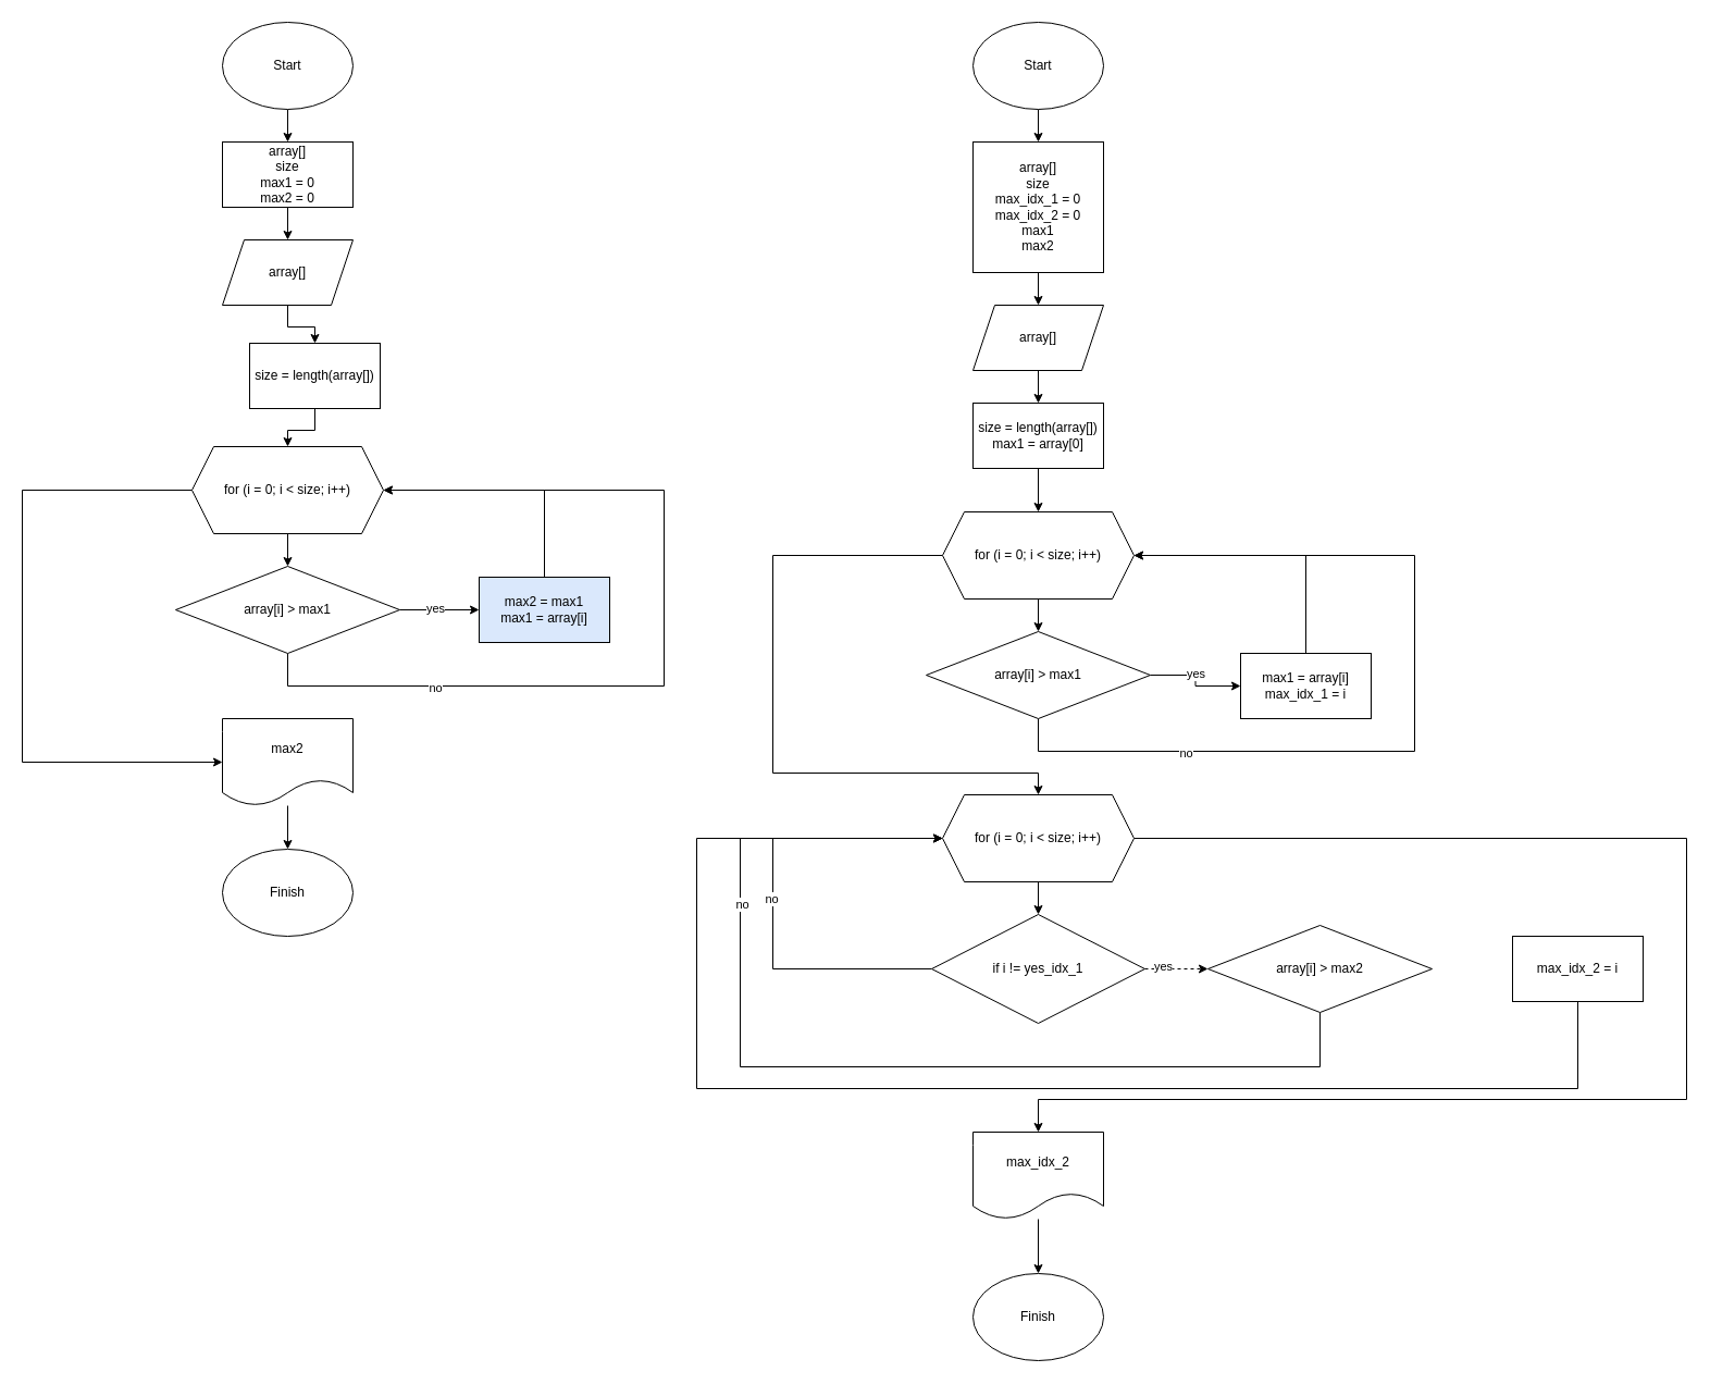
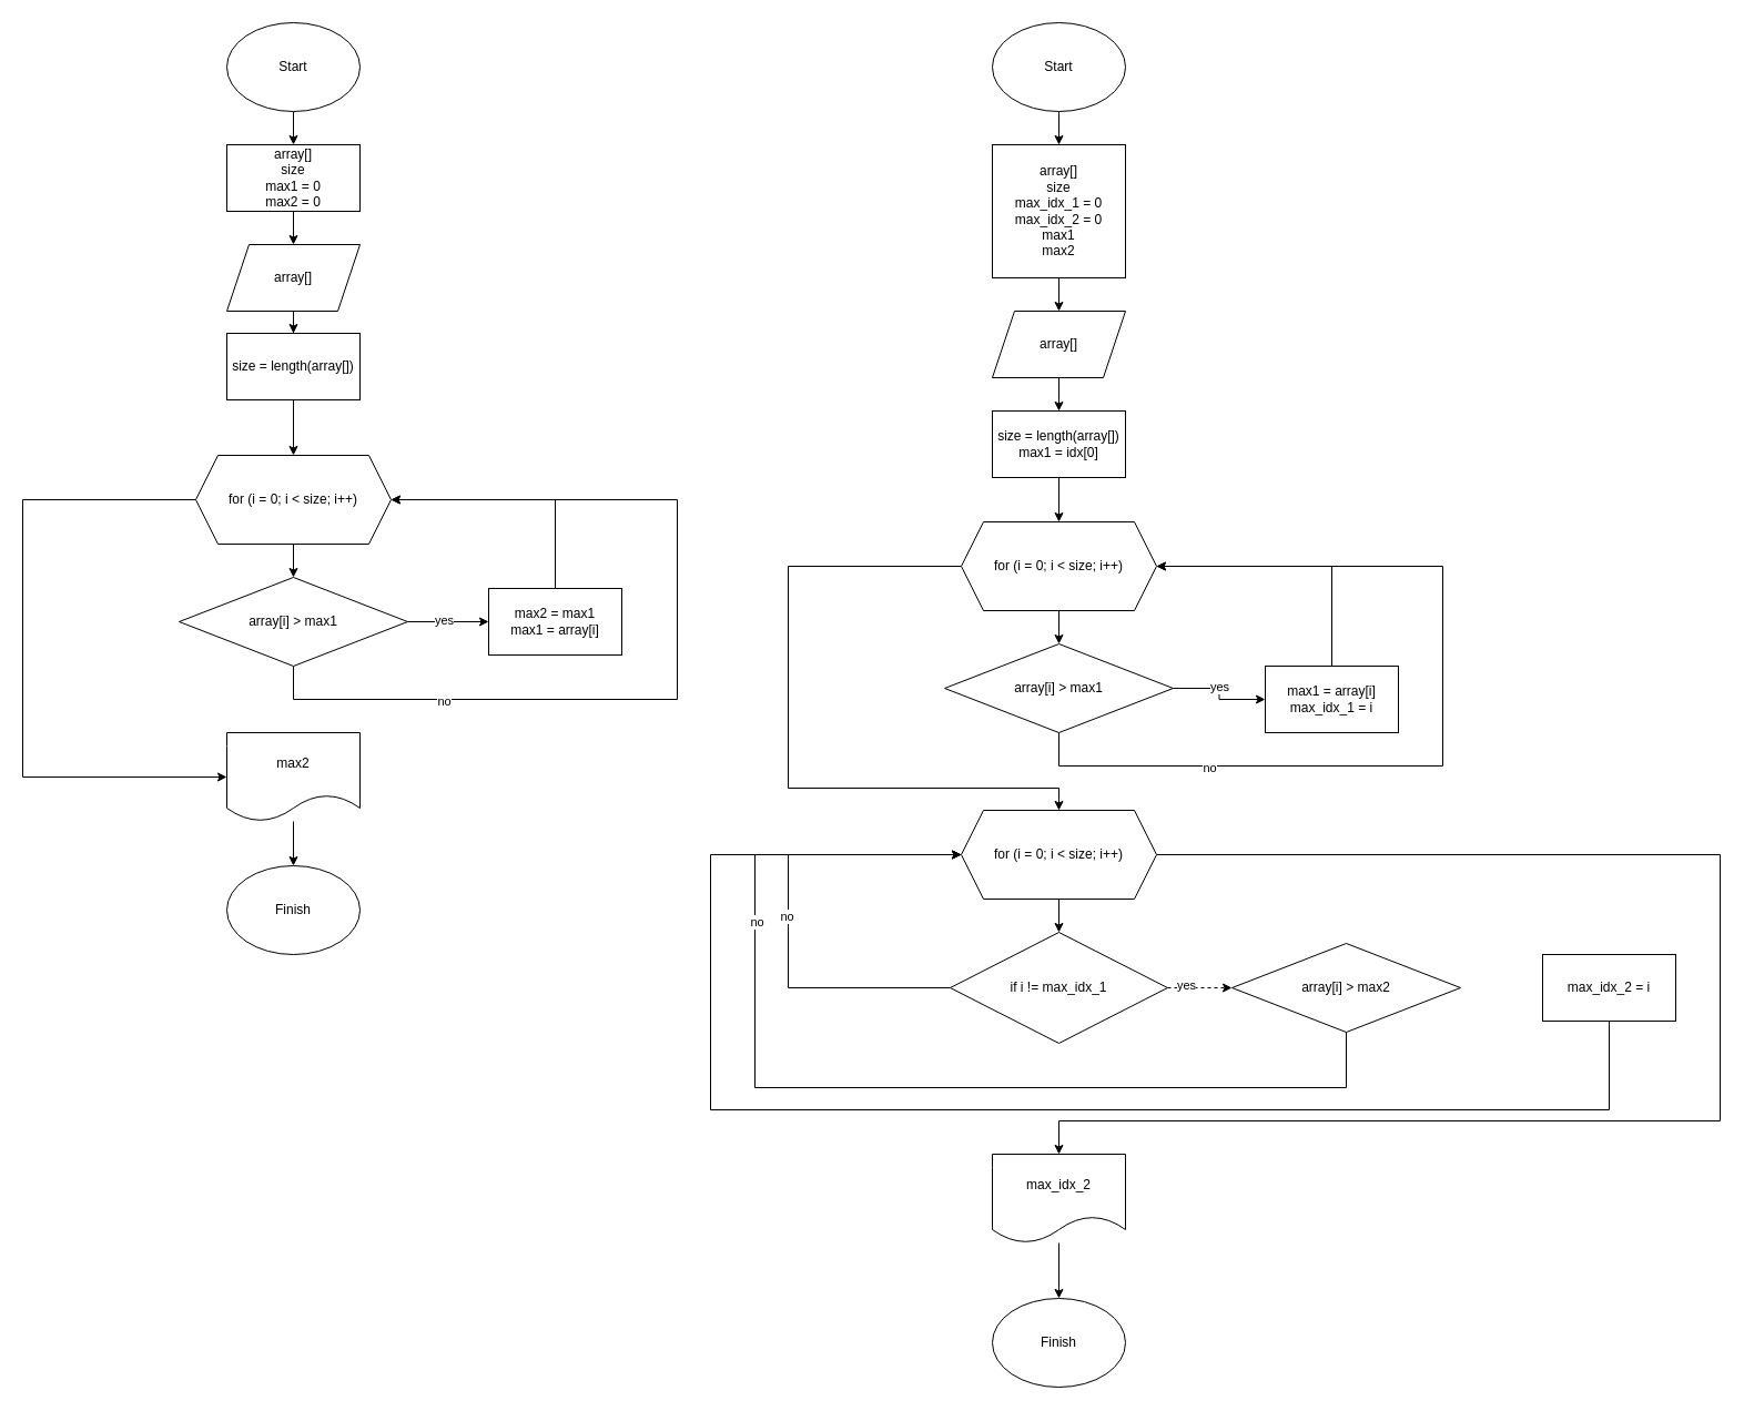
- <mxCell id="22" value="size = length(array[])" style="rounded=0;whiteSpace=wrap;html=1;" vertex="1" parent="1"><mxGeometry x="229" y="315" width="120" height="60" as="geometry" /></mxCell>
+ <mxCell id="22" value="size = length(array[])" style="rounded=0;whiteSpace=wrap;html=1;" vertex="1" parent="1"><mxGeometry x="204" y="300" width="120" height="60" as="geometry" /></mxCell>
- <mxCell id="42" value="size = length(array[])&lt;br&gt;max1 = array[0]&lt;br&gt;" style="rounded=0;whiteSpace=wrap;html=1;" vertex="1" parent="1"><mxGeometry x="894" y="370" width="120" height="60" as="geometry" /></mxCell>
+ <mxCell id="42" value="size = length(array[])&lt;br&gt;max1 = idx[0]&lt;br&gt;" style="rounded=0;whiteSpace=wrap;html=1;" vertex="1" parent="1"><mxGeometry x="894" y="370" width="120" height="60" as="geometry" /></mxCell>
- <mxCell id="18" value="max2 = max1&lt;br&gt;max1 = array[i]" style="rounded=0;whiteSpace=wrap;html=1;fillColor=#dae8fc;" vertex="1" parent="1"><mxGeometry x="440" y="530" width="120" height="60" as="geometry" /></mxCell>
+ <mxCell id="18" value="max2 = max1&lt;br&gt;max1 = array[i]" style="rounded=0;whiteSpace=wrap;html=1;" vertex="1" parent="1"><mxGeometry x="440" y="530" width="120" height="60" as="geometry" /></mxCell>
- <mxCell id="50" value="if i != yes_idx_1" style="rhombus;whiteSpace=wrap;html=1;" vertex="1" parent="1"><mxGeometry x="856" y="840" width="196" height="100" as="geometry" /></mxCell>
+ <mxCell id="50" value="if i != max_idx_1" style="rhombus;whiteSpace=wrap;html=1;" vertex="1" parent="1"><mxGeometry x="856" y="840" width="196" height="100" as="geometry" /></mxCell>
